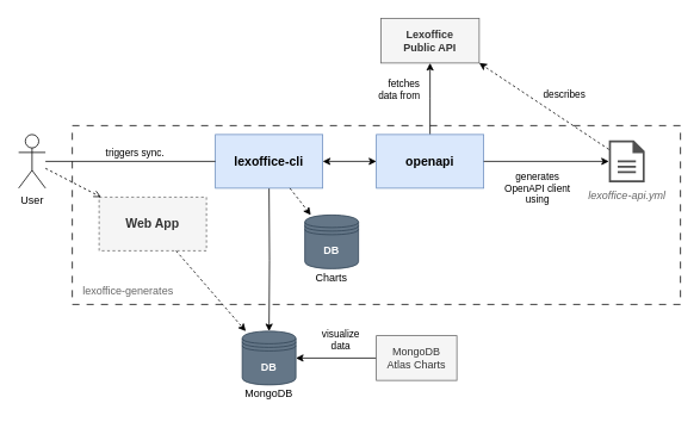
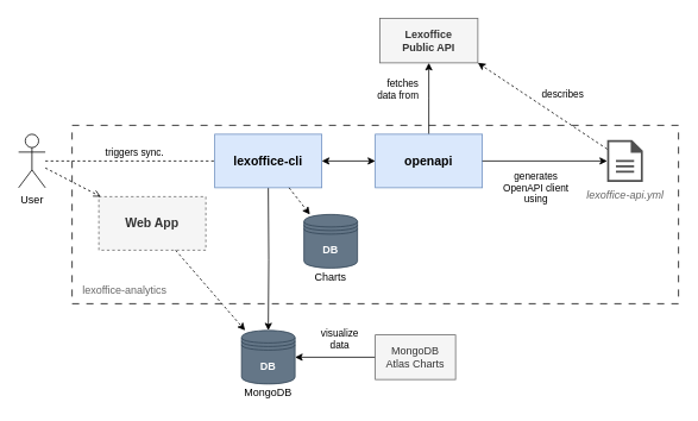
- <mxCell id="15" value="triggers sync." style="endArrow=none;html=1;rounded=0;entryX=0;entryY=0.5;entryDx=0;entryDy=0;" parent="1" source="14" target="13" edge="1"><mxGeometry x="0.053" y="10" width="50" height="50" relative="1" as="geometry"><mxPoint x="-20" y="179.5" as="sourcePoint" /><mxPoint x="40" y="179.5" as="targetPoint" /><mxPoint as="offset" /></mxGeometry></mxCell>
+ <mxCell id="15" value="triggers sync." style="endArrow=none;html=1;rounded=0;entryX=0;entryY=0.5;entryDx=0;entryDy=0;dashed=1;" parent="1" source="14" target="13" edge="1"><mxGeometry x="0.053" y="10" width="50" height="50" relative="1" as="geometry"><mxPoint x="-20" y="179.5" as="sourcePoint" /><mxPoint x="40" y="179.5" as="targetPoint" /><mxPoint as="offset" /></mxGeometry></mxCell>
- <mxCell id="11" value="lexoffice-generates" style="text;html=1;strokeColor=none;fillColor=none;align=left;verticalAlign=middle;whiteSpace=wrap;rounded=0;fontColor=#666666;" parent="1" vertex="1"><mxGeometry x="90" y="315" width="110" height="20" as="geometry" /></mxCell>
+ <mxCell id="11" value="lexoffice-analytics" style="text;html=1;strokeColor=none;fillColor=none;align=left;verticalAlign=middle;whiteSpace=wrap;rounded=0;fontColor=#666666;" parent="1" vertex="1"><mxGeometry x="90" y="315" width="110" height="20" as="geometry" /></mxCell>
